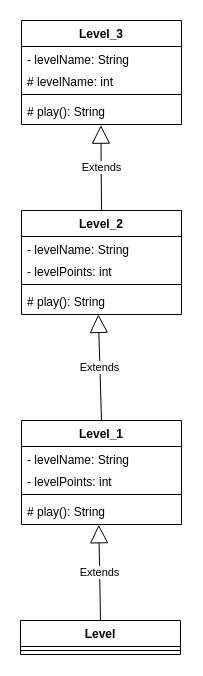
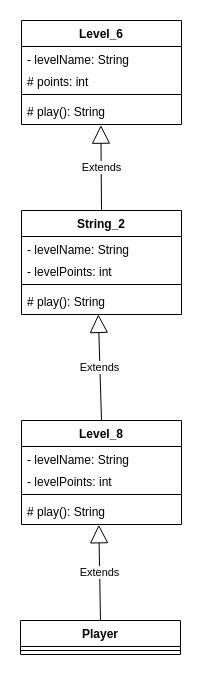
- <mxCell id="15" value="Level_3" style="swimlane;fontStyle=1;align=center;verticalAlign=top;childLayout=stackLayout;horizontal=1;startSize=26;horizontalStack=0;resizeParent=1;resizeParentMax=0;resizeLast=0;collapsible=1;marginBottom=0;" parent="1" vertex="1"><mxGeometry x="21" y="20" width="160" height="104" as="geometry" /></mxCell>
+ <mxCell id="15" value="Level_6" style="swimlane;fontStyle=1;align=center;verticalAlign=top;childLayout=stackLayout;horizontal=1;startSize=26;horizontalStack=0;resizeParent=1;resizeParentMax=0;resizeLast=0;collapsible=1;marginBottom=0;" parent="1" vertex="1"><mxGeometry x="21" y="20" width="160" height="104" as="geometry" /></mxCell>
- <mxCell id="17" value="# levelName: int" style="text;strokeColor=none;fillColor=none;align=left;verticalAlign=top;spacingLeft=4;spacingRight=4;overflow=hidden;rotatable=0;points=[[0,0.5],[1,0.5]];portConstraint=eastwest;" parent="15" vertex="1"><mxGeometry y="48" width="160" height="22" as="geometry" /></mxCell>
+ <mxCell id="17" value="# points: int" style="text;strokeColor=none;fillColor=none;align=left;verticalAlign=top;spacingLeft=4;spacingRight=4;overflow=hidden;rotatable=0;points=[[0,0.5],[1,0.5]];portConstraint=eastwest;" parent="15" vertex="1"><mxGeometry y="48" width="160" height="22" as="geometry" /></mxCell>
- <mxCell id="10" value="Level_2" style="swimlane;fontStyle=1;align=center;verticalAlign=top;childLayout=stackLayout;horizontal=1;startSize=26;horizontalStack=0;resizeParent=1;resizeParentMax=0;resizeLast=0;collapsible=1;marginBottom=0;" parent="1" vertex="1"><mxGeometry x="21" y="210" width="160" height="104" as="geometry" /></mxCell>
+ <mxCell id="10" value="String_2" style="swimlane;fontStyle=1;align=center;verticalAlign=top;childLayout=stackLayout;horizontal=1;startSize=26;horizontalStack=0;resizeParent=1;resizeParentMax=0;resizeLast=0;collapsible=1;marginBottom=0;" parent="1" vertex="1"><mxGeometry x="21" y="210" width="160" height="104" as="geometry" /></mxCell>
- <mxCell id="4" value="Level_1" style="swimlane;fontStyle=1;align=center;verticalAlign=top;childLayout=stackLayout;horizontal=1;startSize=26;horizontalStack=0;resizeParent=1;resizeParentMax=0;resizeLast=0;collapsible=1;marginBottom=0;" parent="1" vertex="1"><mxGeometry x="21" y="420" width="160" height="104" as="geometry" /></mxCell>
+ <mxCell id="4" value="Level_8" style="swimlane;fontStyle=1;align=center;verticalAlign=top;childLayout=stackLayout;horizontal=1;startSize=26;horizontalStack=0;resizeParent=1;resizeParentMax=0;resizeLast=0;collapsible=1;marginBottom=0;" parent="1" vertex="1"><mxGeometry x="21" y="420" width="160" height="104" as="geometry" /></mxCell>
- <mxCell id="2" value="Level" style="swimlane;fontStyle=1;align=center;verticalAlign=top;childLayout=stackLayout;horizontal=1;startSize=26;horizontalStack=0;resizeParent=1;resizeParentMax=0;resizeLast=0;collapsible=1;marginBottom=0;" parent="1" vertex="1"><mxGeometry x="20" y="620" width="160" height="34" as="geometry"><mxRectangle x="199" y="850" width="80" height="30" as="alternateBounds" /></mxGeometry></mxCell>
+ <mxCell id="2" value="Player" style="swimlane;fontStyle=1;align=center;verticalAlign=top;childLayout=stackLayout;horizontal=1;startSize=26;horizontalStack=0;resizeParent=1;resizeParentMax=0;resizeLast=0;collapsible=1;marginBottom=0;" parent="1" vertex="1"><mxGeometry x="20" y="620" width="160" height="34" as="geometry"><mxRectangle x="199" y="850" width="80" height="30" as="alternateBounds" /></mxGeometry></mxCell>
